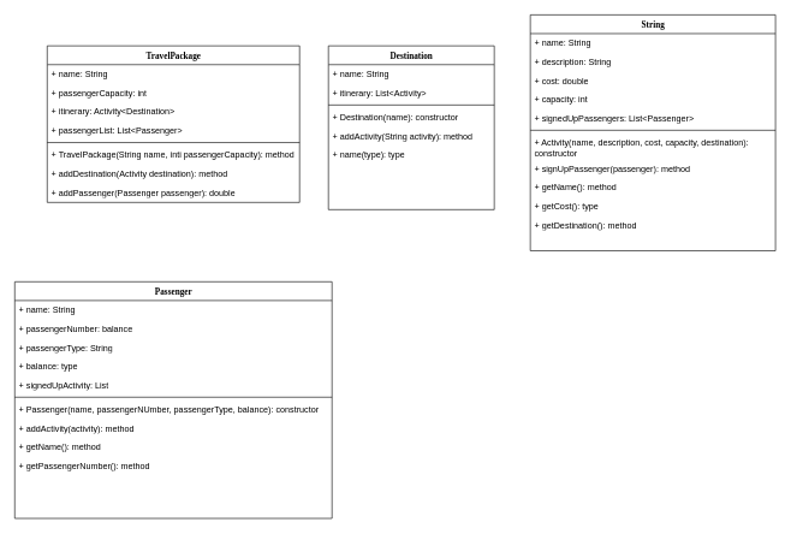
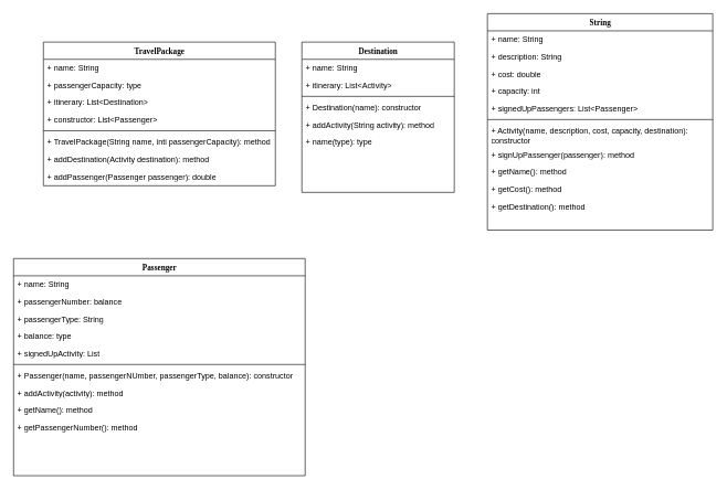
- <mxCell id="4" value="+ passengerCapacity: int" style="text;html=1;strokeColor=none;fillColor=none;align=left;verticalAlign=top;spacingLeft=4;spacingRight=4;whiteSpace=wrap;overflow=hidden;rotatable=0;points=[[0,0.5],[1,0.5]];portConstraint=eastwest;" vertex="1" parent="2"><mxGeometry y="52" width="350" height="26" as="geometry" /></mxCell>
+ <mxCell id="4" value="+ passengerCapacity: type" style="text;html=1;strokeColor=none;fillColor=none;align=left;verticalAlign=top;spacingLeft=4;spacingRight=4;whiteSpace=wrap;overflow=hidden;rotatable=0;points=[[0,0.5],[1,0.5]];portConstraint=eastwest;" vertex="1" parent="2"><mxGeometry y="52" width="350" height="26" as="geometry" /></mxCell>
- <mxCell id="5" value="+ itinerary: Activity&amp;lt;Destination&amp;gt;" style="text;html=1;strokeColor=none;fillColor=none;align=left;verticalAlign=top;spacingLeft=4;spacingRight=4;whiteSpace=wrap;overflow=hidden;rotatable=0;points=[[0,0.5],[1,0.5]];portConstraint=eastwest;" vertex="1" parent="2"><mxGeometry y="78" width="350" height="26" as="geometry" /></mxCell>
+ <mxCell id="5" value="+ itinerary: List&amp;lt;Destination&amp;gt;" style="text;html=1;strokeColor=none;fillColor=none;align=left;verticalAlign=top;spacingLeft=4;spacingRight=4;whiteSpace=wrap;overflow=hidden;rotatable=0;points=[[0,0.5],[1,0.5]];portConstraint=eastwest;" vertex="1" parent="2"><mxGeometry y="78" width="350" height="26" as="geometry" /></mxCell>
- <mxCell id="6" value="+ passengerList: List&amp;lt;Passenger&amp;gt;" style="text;html=1;strokeColor=none;fillColor=none;align=left;verticalAlign=top;spacingLeft=4;spacingRight=4;whiteSpace=wrap;overflow=hidden;rotatable=0;points=[[0,0.5],[1,0.5]];portConstraint=eastwest;" vertex="1" parent="2"><mxGeometry y="104" width="350" height="26" as="geometry" /></mxCell>
+ <mxCell id="6" value="+ constructor: List&amp;lt;Passenger&amp;gt;" style="text;html=1;strokeColor=none;fillColor=none;align=left;verticalAlign=top;spacingLeft=4;spacingRight=4;whiteSpace=wrap;overflow=hidden;rotatable=0;points=[[0,0.5],[1,0.5]];portConstraint=eastwest;" vertex="1" parent="2"><mxGeometry y="104" width="350" height="26" as="geometry" /></mxCell>
- <mxCell id="28" value="+ getCost(): type" style="text;html=1;strokeColor=none;fillColor=none;align=left;verticalAlign=top;spacingLeft=4;spacingRight=4;whiteSpace=wrap;overflow=hidden;rotatable=0;points=[[0,0.5],[1,0.5]];portConstraint=eastwest;" vertex="1" parent="18"><mxGeometry y="252" width="340" height="26" as="geometry" /></mxCell>
+ <mxCell id="28" value="+ getCost(): method" style="text;html=1;strokeColor=none;fillColor=none;align=left;verticalAlign=top;spacingLeft=4;spacingRight=4;whiteSpace=wrap;overflow=hidden;rotatable=0;points=[[0,0.5],[1,0.5]];portConstraint=eastwest;" vertex="1" parent="18"><mxGeometry y="252" width="340" height="26" as="geometry" /></mxCell>
